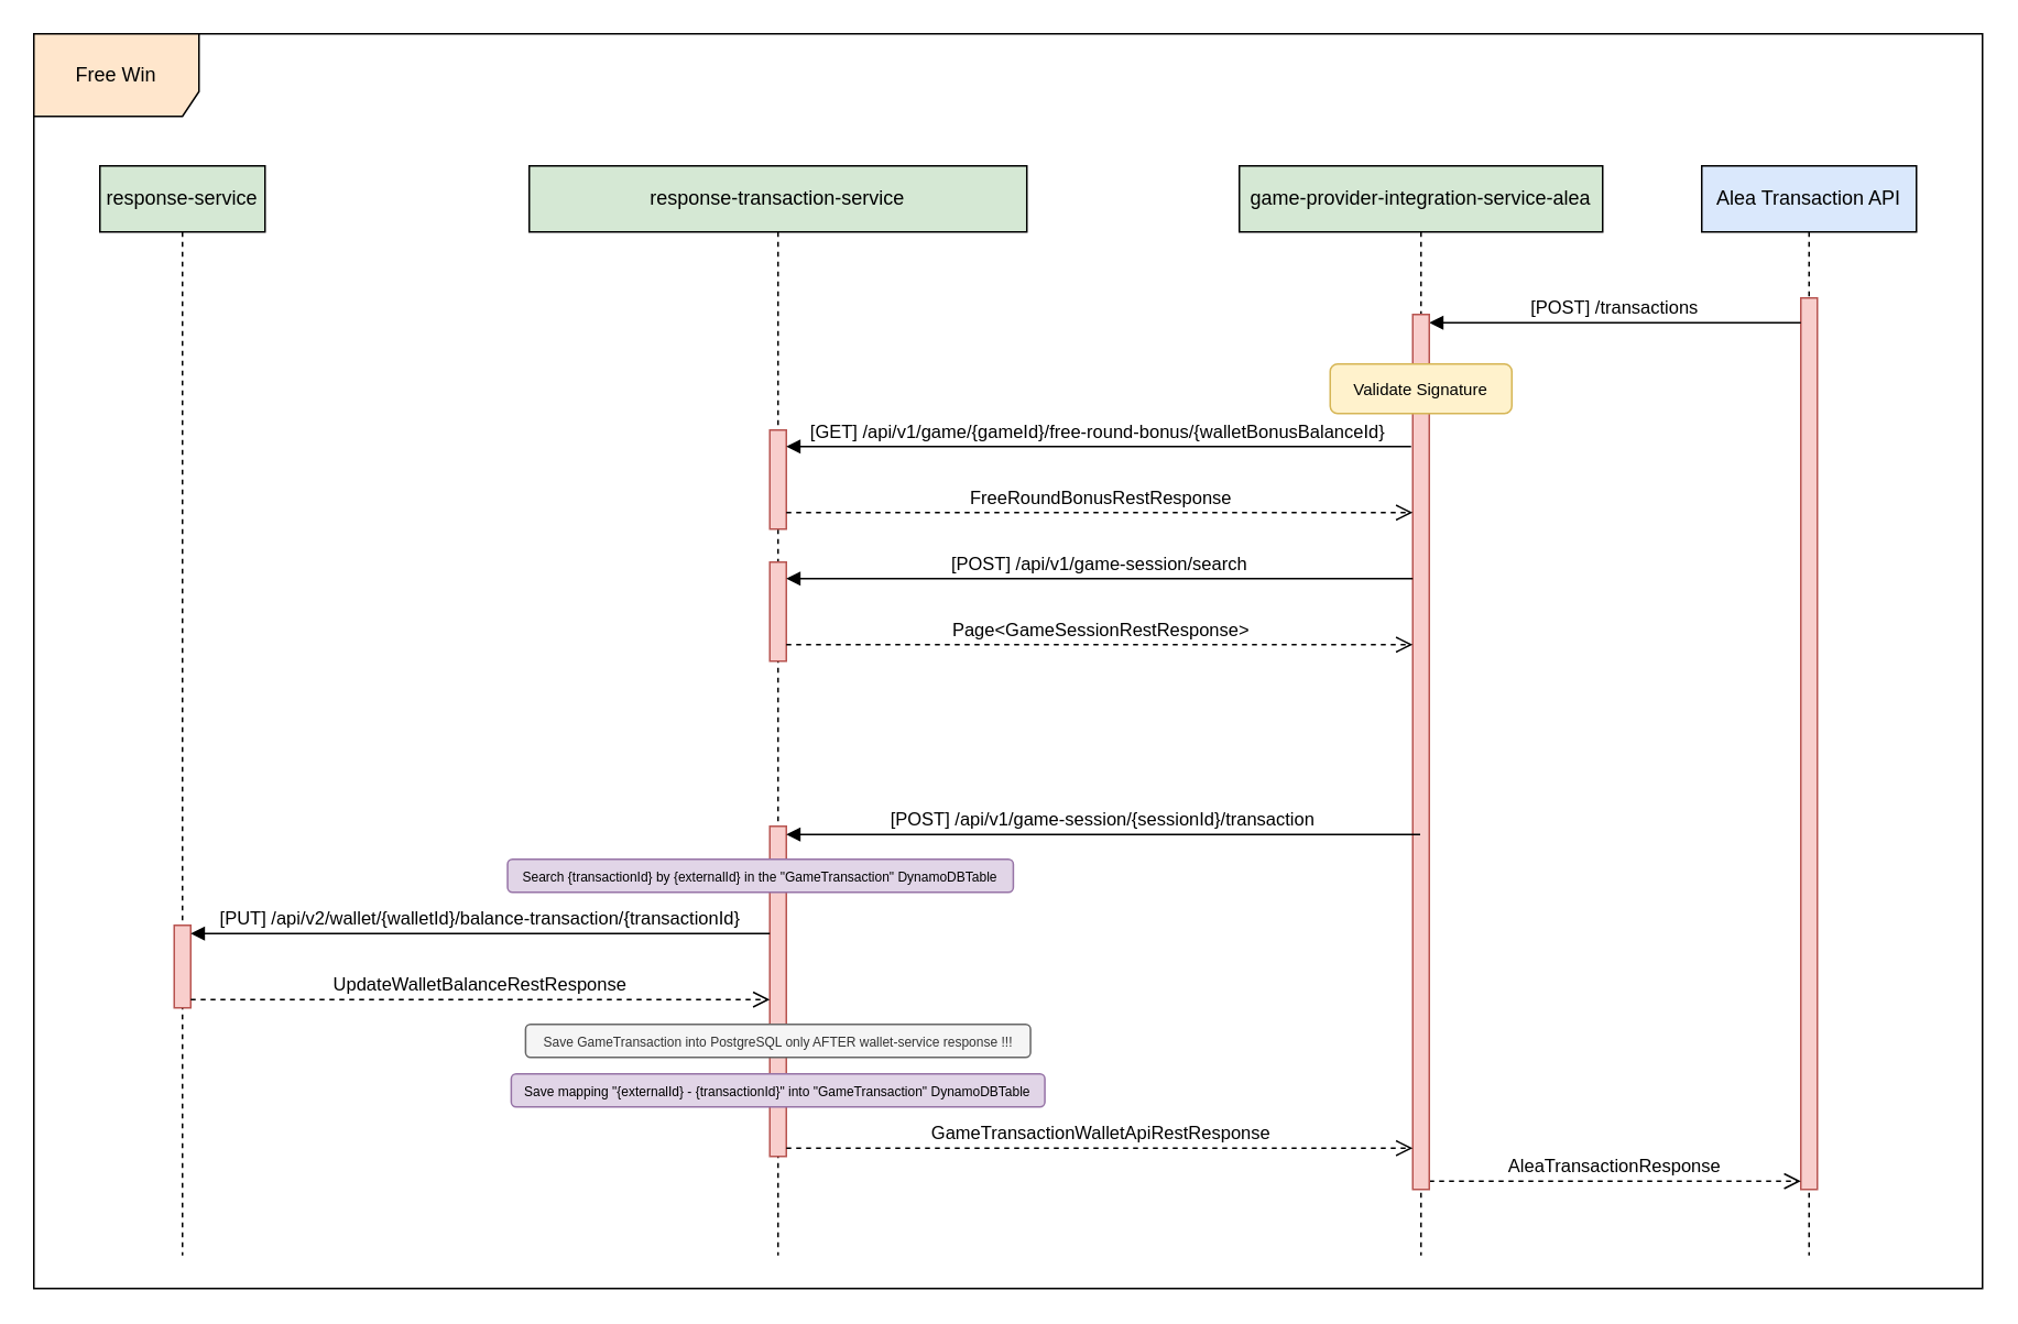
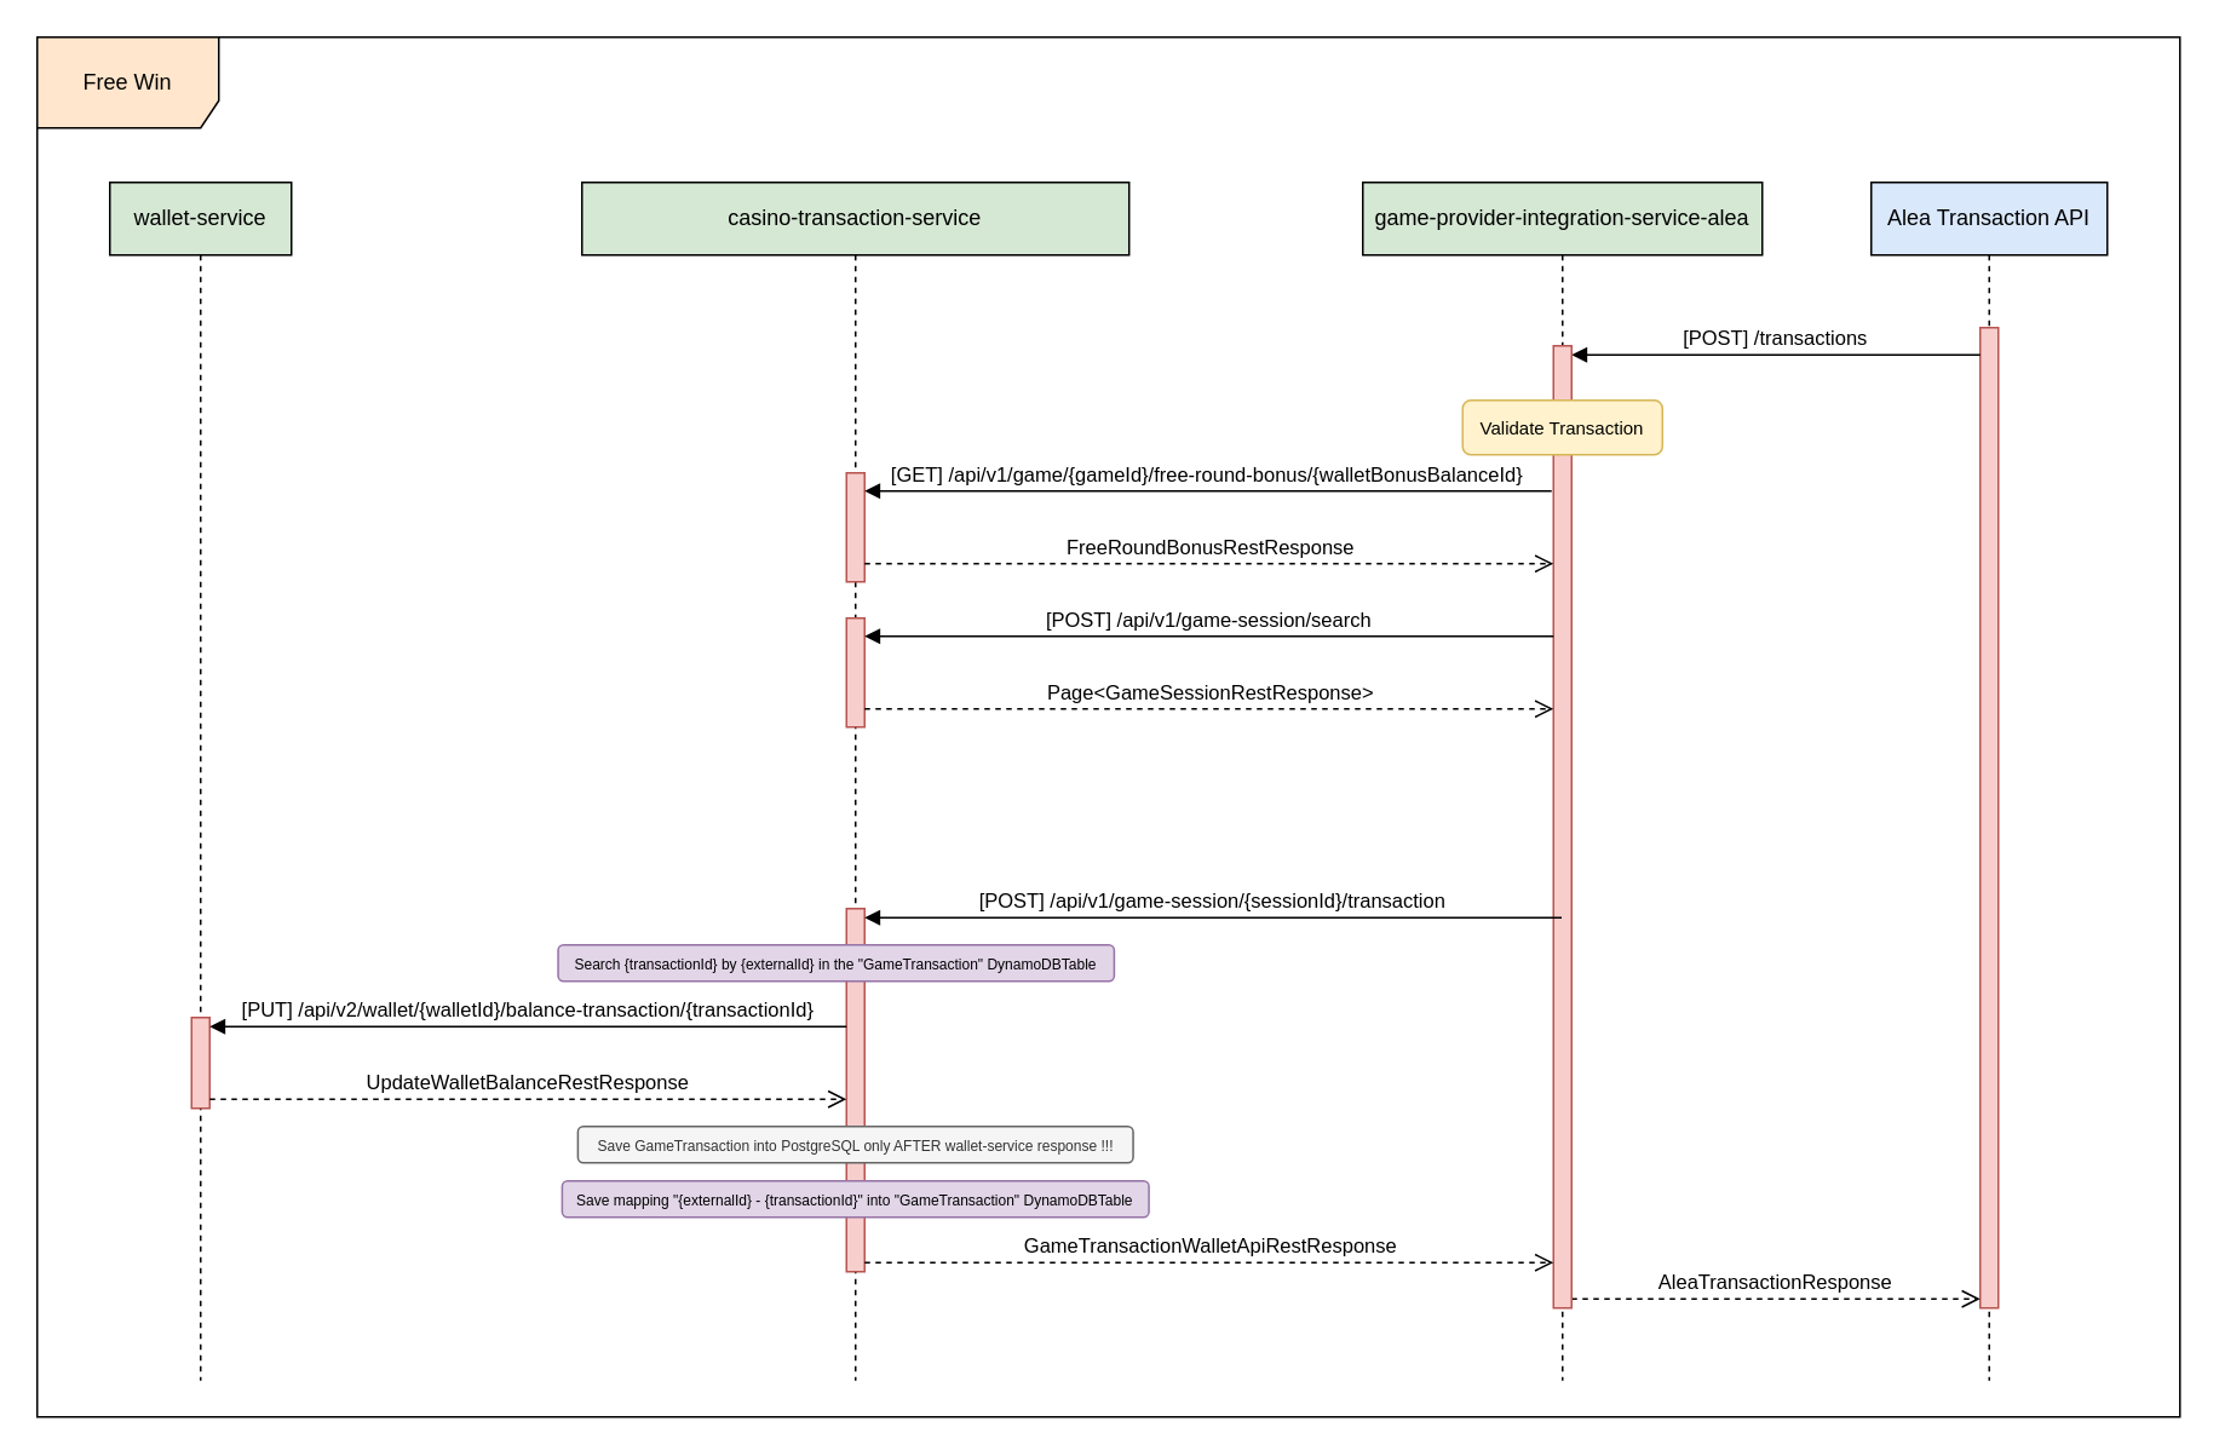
- <mxCell id="7" value="response-service" style="shape=umlLifeline;perimeter=lifelinePerimeter;whiteSpace=wrap;html=1;container=1;dropTarget=0;collapsible=0;recursiveResize=0;outlineConnect=0;portConstraint=eastwest;newEdgeStyle={&quot;curved&quot;:0,&quot;rounded&quot;:0};fillColor=#d5e8d4;strokeColor=#000000;" parent="1" vertex="1"><mxGeometry x="60" y="100" width="100" height="660" as="geometry" /></mxCell>
+ <mxCell id="7" value="wallet-service" style="shape=umlLifeline;perimeter=lifelinePerimeter;whiteSpace=wrap;html=1;container=1;dropTarget=0;collapsible=0;recursiveResize=0;outlineConnect=0;portConstraint=eastwest;newEdgeStyle={&quot;curved&quot;:0,&quot;rounded&quot;:0};fillColor=#d5e8d4;strokeColor=#000000;" parent="1" vertex="1"><mxGeometry x="60" y="100" width="100" height="660" as="geometry" /></mxCell>
- <mxCell id="9" value="response-transaction-service" style="shape=umlLifeline;perimeter=lifelinePerimeter;whiteSpace=wrap;html=1;container=1;dropTarget=0;collapsible=0;recursiveResize=0;outlineConnect=0;portConstraint=eastwest;newEdgeStyle={&quot;curved&quot;:0,&quot;rounded&quot;:0};fillColor=#d5e8d4;strokeColor=#000000;" parent="1" vertex="1"><mxGeometry x="320" y="100" width="301.32" height="660" as="geometry" /></mxCell>
+ <mxCell id="9" value="casino-transaction-service" style="shape=umlLifeline;perimeter=lifelinePerimeter;whiteSpace=wrap;html=1;container=1;dropTarget=0;collapsible=0;recursiveResize=0;outlineConnect=0;portConstraint=eastwest;newEdgeStyle={&quot;curved&quot;:0,&quot;rounded&quot;:0};fillColor=#d5e8d4;strokeColor=#000000;" parent="1" vertex="1"><mxGeometry x="320" y="100" width="301.32" height="660" as="geometry" /></mxCell>
- <mxCell id="20" value="&lt;font style=&quot;font-size: 10px;&quot;&gt;Validate Signature&lt;/font&gt;" style="rounded=1;whiteSpace=wrap;html=1;fillColor=#fff2cc;strokeColor=#d6b656;" parent="1" vertex="1"><mxGeometry x="805" y="220" width="110" height="30" as="geometry" /></mxCell>
+ <mxCell id="20" value="&lt;font style=&quot;font-size: 10px;&quot;&gt;Validate Transaction&lt;/font&gt;" style="rounded=1;whiteSpace=wrap;html=1;fillColor=#fff2cc;strokeColor=#d6b656;" parent="1" vertex="1"><mxGeometry x="805" y="220" width="110" height="30" as="geometry" /></mxCell>
